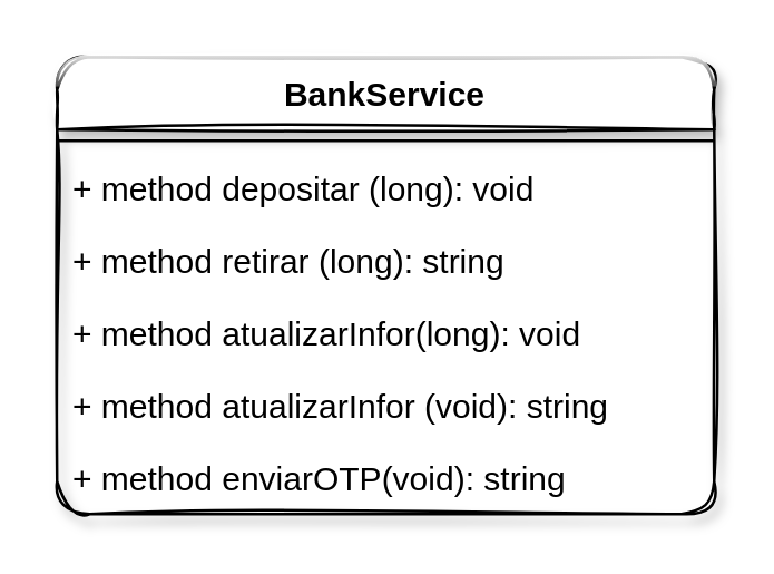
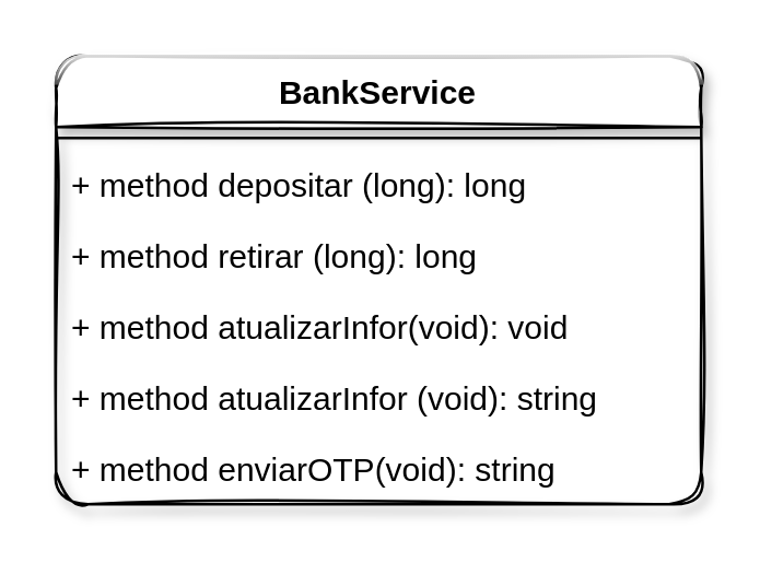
- <mxCell id="4" value="+ method depositar (long): void" style="text;align=left;verticalAlign=top;spacingLeft=4;spacingRight=4;overflow=hidden;rotatable=0;points=[[0,0.5],[1,0.5]];portConstraint=eastwest;labelBorderColor=none;labelBackgroundColor=none;fontColor=default;" vertex="1" parent="2"><mxGeometry y="34" width="236" height="26" as="geometry" /></mxCell>
+ <mxCell id="4" value="+ method depositar (long): long" style="text;align=left;verticalAlign=top;spacingLeft=4;spacingRight=4;overflow=hidden;rotatable=0;points=[[0,0.5],[1,0.5]];portConstraint=eastwest;labelBorderColor=none;labelBackgroundColor=none;fontColor=default;" vertex="1" parent="2"><mxGeometry y="34" width="236" height="26" as="geometry" /></mxCell>
- <mxCell id="5" value="+ method retirar (long): string" style="text;strokeColor=none;fillColor=none;align=left;verticalAlign=top;spacingLeft=4;spacingRight=4;overflow=hidden;rotatable=0;points=[[0,0.5],[1,0.5]];portConstraint=eastwest;" vertex="1" parent="2"><mxGeometry y="60" width="236" height="26" as="geometry" /></mxCell>
+ <mxCell id="5" value="+ method retirar (long): long" style="text;strokeColor=none;fillColor=none;align=left;verticalAlign=top;spacingLeft=4;spacingRight=4;overflow=hidden;rotatable=0;points=[[0,0.5],[1,0.5]];portConstraint=eastwest;" vertex="1" parent="2"><mxGeometry y="60" width="236" height="26" as="geometry" /></mxCell>
- <mxCell id="6" value="+ method atualizarInfor(long): void" style="text;strokeColor=none;fillColor=none;align=left;verticalAlign=top;spacingLeft=4;spacingRight=4;overflow=hidden;rotatable=0;points=[[0,0.5],[1,0.5]];portConstraint=eastwest;" vertex="1" parent="2"><mxGeometry y="86" width="236" height="26" as="geometry" /></mxCell>
+ <mxCell id="6" value="+ method atualizarInfor(void): void" style="text;strokeColor=none;fillColor=none;align=left;verticalAlign=top;spacingLeft=4;spacingRight=4;overflow=hidden;rotatable=0;points=[[0,0.5],[1,0.5]];portConstraint=eastwest;" vertex="1" parent="2"><mxGeometry y="86" width="236" height="26" as="geometry" /></mxCell>
